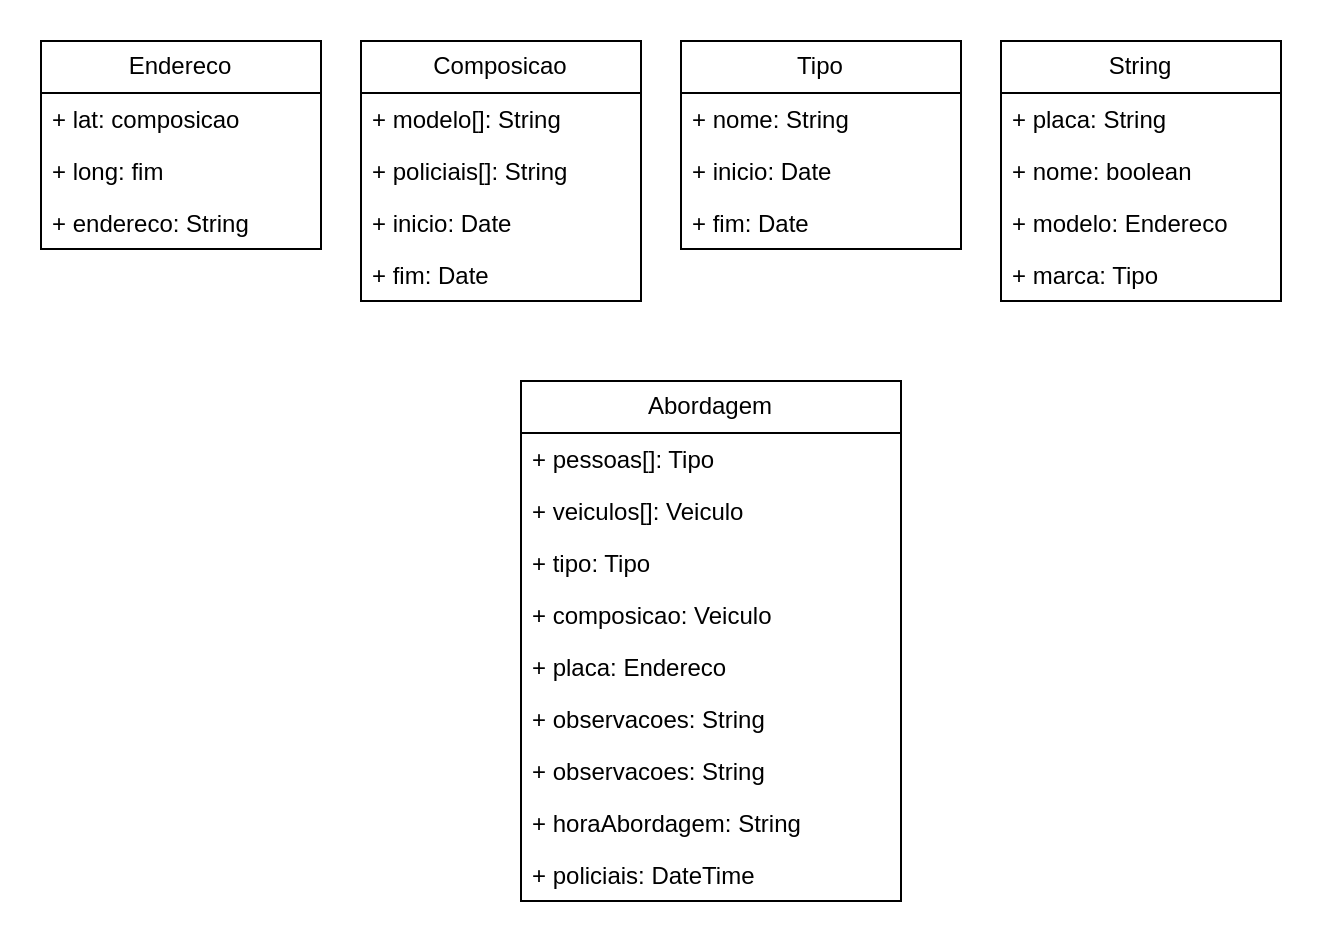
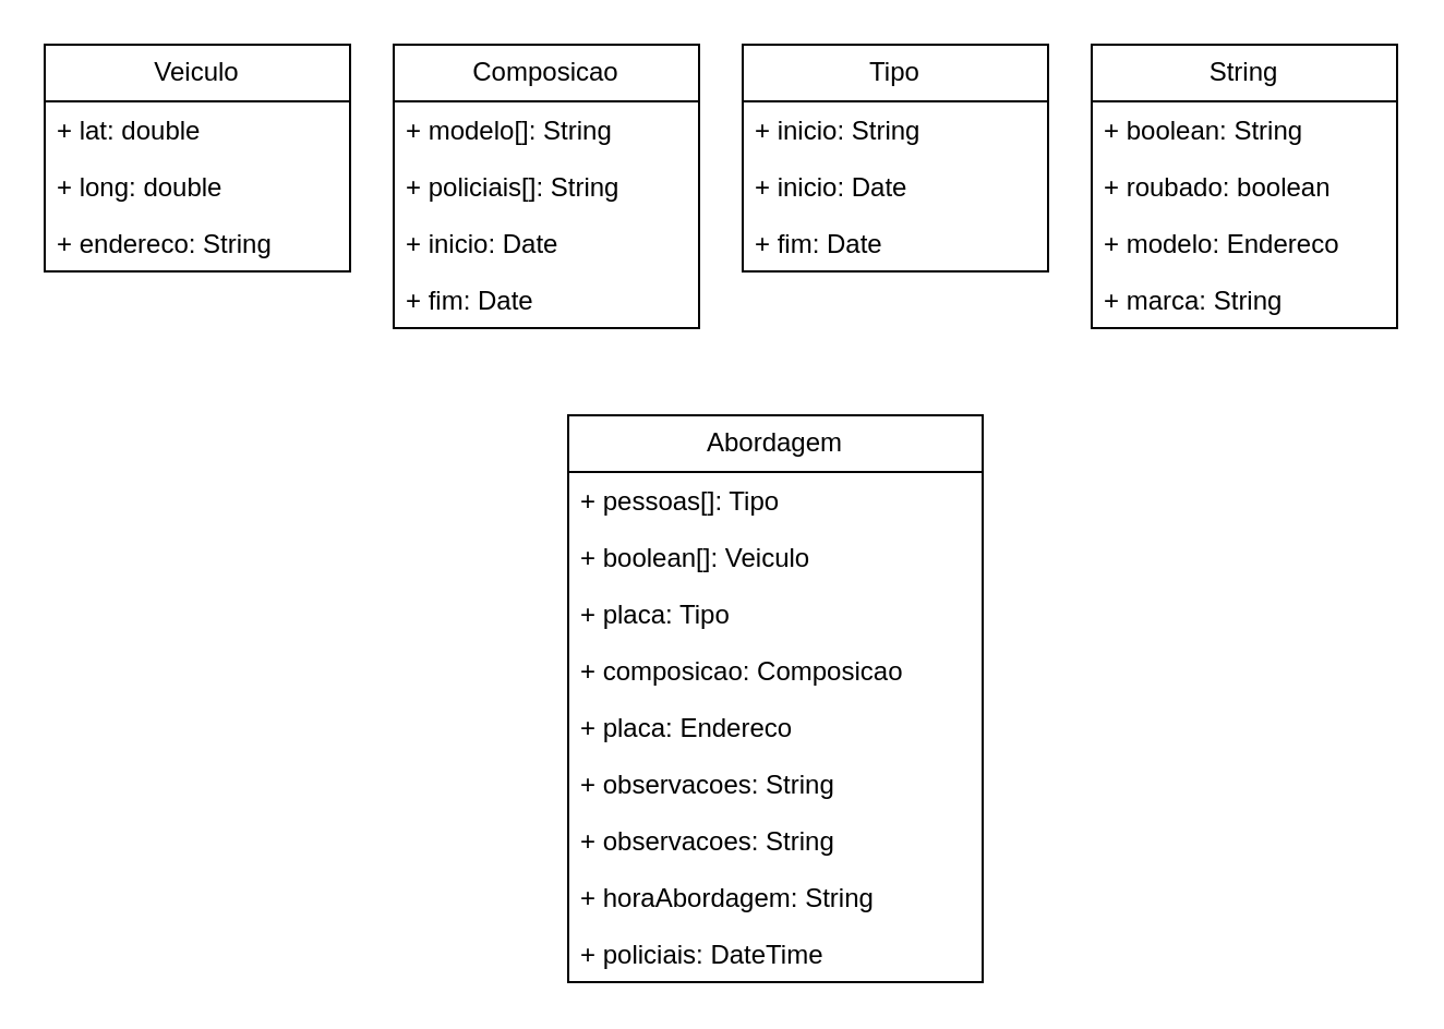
- <mxCell id="26" value="Endereco" style="swimlane;fontStyle=0;childLayout=stackLayout;horizontal=1;startSize=26;fillColor=none;horizontalStack=0;resizeParent=1;resizeParentMax=0;resizeLast=0;collapsible=1;marginBottom=0;whiteSpace=wrap;html=1;" parent="1" vertex="1"><mxGeometry x="20" y="20" width="140" height="104" as="geometry"><mxRectangle x="280" y="50" width="80" height="30" as="alternateBounds" /></mxGeometry></mxCell>
+ <mxCell id="26" value="Veiculo" style="swimlane;fontStyle=0;childLayout=stackLayout;horizontal=1;startSize=26;fillColor=none;horizontalStack=0;resizeParent=1;resizeParentMax=0;resizeLast=0;collapsible=1;marginBottom=0;whiteSpace=wrap;html=1;" parent="1" vertex="1"><mxGeometry x="20" y="20" width="140" height="104" as="geometry"><mxRectangle x="280" y="50" width="80" height="30" as="alternateBounds" /></mxGeometry></mxCell>
- <mxCell id="27" value="+ lat: composicao&lt;br&gt;&lt;br&gt;" style="text;strokeColor=none;fillColor=none;align=left;verticalAlign=top;spacingLeft=4;spacingRight=4;overflow=hidden;rotatable=0;points=[[0,0.5],[1,0.5]];portConstraint=eastwest;whiteSpace=wrap;html=1;" parent="26" vertex="1"><mxGeometry y="26" width="140" height="26" as="geometry" /></mxCell>
+ <mxCell id="27" value="+ lat: double&lt;br&gt;&lt;br&gt;" style="text;strokeColor=none;fillColor=none;align=left;verticalAlign=top;spacingLeft=4;spacingRight=4;overflow=hidden;rotatable=0;points=[[0,0.5],[1,0.5]];portConstraint=eastwest;whiteSpace=wrap;html=1;" parent="26" vertex="1"><mxGeometry y="26" width="140" height="26" as="geometry" /></mxCell>
- <mxCell id="8" value="+ nome: String" style="text;strokeColor=none;fillColor=none;align=left;verticalAlign=top;spacingLeft=4;spacingRight=4;overflow=hidden;rotatable=0;points=[[0,0.5],[1,0.5]];portConstraint=eastwest;whiteSpace=wrap;html=1;" parent="7" vertex="1"><mxGeometry y="26" width="140" height="26" as="geometry" /></mxCell>
+ <mxCell id="8" value="+ inicio: String" style="text;strokeColor=none;fillColor=none;align=left;verticalAlign=top;spacingLeft=4;spacingRight=4;overflow=hidden;rotatable=0;points=[[0,0.5],[1,0.5]];portConstraint=eastwest;whiteSpace=wrap;html=1;" parent="7" vertex="1"><mxGeometry y="26" width="140" height="26" as="geometry" /></mxCell>
- <mxCell id="3" value="+ placa: String" style="text;strokeColor=none;fillColor=none;align=left;verticalAlign=top;spacingLeft=4;spacingRight=4;overflow=hidden;rotatable=0;points=[[0,0.5],[1,0.5]];portConstraint=eastwest;whiteSpace=wrap;html=1;" parent="2" vertex="1"><mxGeometry y="26" width="140" height="26" as="geometry" /></mxCell>
+ <mxCell id="3" value="+ boolean: String" style="text;strokeColor=none;fillColor=none;align=left;verticalAlign=top;spacingLeft=4;spacingRight=4;overflow=hidden;rotatable=0;points=[[0,0.5],[1,0.5]];portConstraint=eastwest;whiteSpace=wrap;html=1;" parent="2" vertex="1"><mxGeometry y="26" width="140" height="26" as="geometry" /></mxCell>
- <mxCell id="28" value="+ long: fim" style="text;strokeColor=none;fillColor=none;align=left;verticalAlign=top;spacingLeft=4;spacingRight=4;overflow=hidden;rotatable=0;points=[[0,0.5],[1,0.5]];portConstraint=eastwest;whiteSpace=wrap;html=1;" parent="26" vertex="1"><mxGeometry y="52" width="140" height="26" as="geometry" /></mxCell>
+ <mxCell id="28" value="+ long: double" style="text;strokeColor=none;fillColor=none;align=left;verticalAlign=top;spacingLeft=4;spacingRight=4;overflow=hidden;rotatable=0;points=[[0,0.5],[1,0.5]];portConstraint=eastwest;whiteSpace=wrap;html=1;" parent="26" vertex="1"><mxGeometry y="52" width="140" height="26" as="geometry" /></mxCell>
- <mxCell id="4" value="+ nome: boolean" style="text;strokeColor=none;fillColor=none;align=left;verticalAlign=top;spacingLeft=4;spacingRight=4;overflow=hidden;rotatable=0;points=[[0,0.5],[1,0.5]];portConstraint=eastwest;whiteSpace=wrap;html=1;" parent="2" vertex="1"><mxGeometry y="52" width="140" height="26" as="geometry" /></mxCell>
+ <mxCell id="4" value="+ roubado: boolean" style="text;strokeColor=none;fillColor=none;align=left;verticalAlign=top;spacingLeft=4;spacingRight=4;overflow=hidden;rotatable=0;points=[[0,0.5],[1,0.5]];portConstraint=eastwest;whiteSpace=wrap;html=1;" parent="2" vertex="1"><mxGeometry y="52" width="140" height="26" as="geometry" /></mxCell>
- <mxCell id="6" value="+ marca: Tipo" style="text;strokeColor=none;fillColor=none;align=left;verticalAlign=top;spacingLeft=4;spacingRight=4;overflow=hidden;rotatable=0;points=[[0,0.5],[1,0.5]];portConstraint=eastwest;whiteSpace=wrap;html=1;" parent="2" vertex="1"><mxGeometry y="104" width="140" height="26" as="geometry" /></mxCell>
+ <mxCell id="6" value="+ marca: String" style="text;strokeColor=none;fillColor=none;align=left;verticalAlign=top;spacingLeft=4;spacingRight=4;overflow=hidden;rotatable=0;points=[[0,0.5],[1,0.5]];portConstraint=eastwest;whiteSpace=wrap;html=1;" parent="2" vertex="1"><mxGeometry y="104" width="140" height="26" as="geometry" /></mxCell>
- <mxCell id="18" value="+ veiculos[]: Veiculo&amp;nbsp;" style="text;strokeColor=none;fillColor=none;align=left;verticalAlign=top;spacingLeft=4;spacingRight=4;overflow=hidden;rotatable=0;points=[[0,0.5],[1,0.5]];portConstraint=eastwest;whiteSpace=wrap;html=1;" parent="16" vertex="1"><mxGeometry y="52" width="190" height="26" as="geometry" /></mxCell>
+ <mxCell id="18" value="+ boolean[]: Veiculo&amp;nbsp;" style="text;strokeColor=none;fillColor=none;align=left;verticalAlign=top;spacingLeft=4;spacingRight=4;overflow=hidden;rotatable=0;points=[[0,0.5],[1,0.5]];portConstraint=eastwest;whiteSpace=wrap;html=1;" parent="16" vertex="1"><mxGeometry y="52" width="190" height="26" as="geometry" /></mxCell>
- <mxCell id="19" value="+ tipo: Tipo" style="text;strokeColor=none;fillColor=none;align=left;verticalAlign=top;spacingLeft=4;spacingRight=4;overflow=hidden;rotatable=0;points=[[0,0.5],[1,0.5]];portConstraint=eastwest;whiteSpace=wrap;html=1;" parent="16" vertex="1"><mxGeometry y="78" width="190" height="26" as="geometry" /></mxCell>
+ <mxCell id="19" value="+ placa: Tipo" style="text;strokeColor=none;fillColor=none;align=left;verticalAlign=top;spacingLeft=4;spacingRight=4;overflow=hidden;rotatable=0;points=[[0,0.5],[1,0.5]];portConstraint=eastwest;whiteSpace=wrap;html=1;" parent="16" vertex="1"><mxGeometry y="78" width="190" height="26" as="geometry" /></mxCell>
- <mxCell id="20" value="+ composicao: Veiculo" style="text;strokeColor=none;fillColor=none;align=left;verticalAlign=top;spacingLeft=4;spacingRight=4;overflow=hidden;rotatable=0;points=[[0,0.5],[1,0.5]];portConstraint=eastwest;whiteSpace=wrap;html=1;" parent="16" vertex="1"><mxGeometry y="104" width="190" height="26" as="geometry" /></mxCell>
+ <mxCell id="20" value="+ composicao: Composicao" style="text;strokeColor=none;fillColor=none;align=left;verticalAlign=top;spacingLeft=4;spacingRight=4;overflow=hidden;rotatable=0;points=[[0,0.5],[1,0.5]];portConstraint=eastwest;whiteSpace=wrap;html=1;" parent="16" vertex="1"><mxGeometry y="104" width="190" height="26" as="geometry" /></mxCell>
